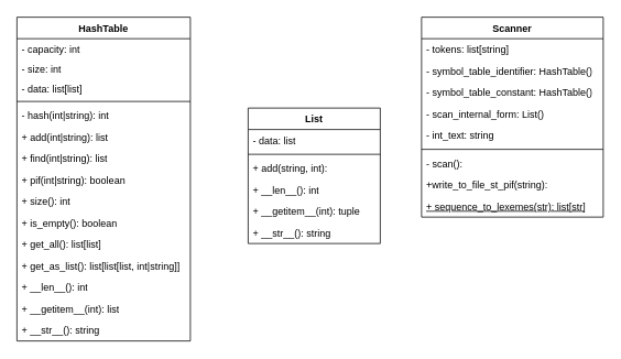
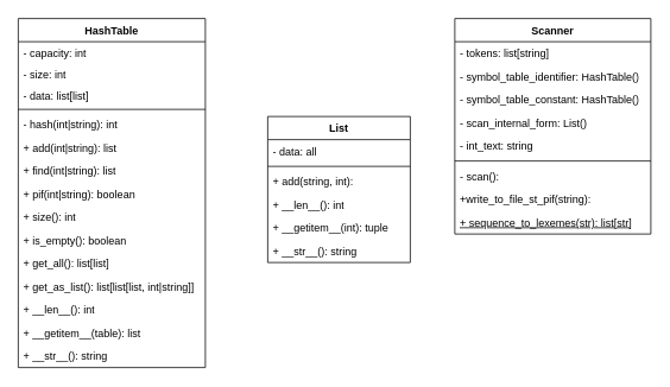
- <mxCell id="19" value="- data: list" style="text;strokeColor=none;fillColor=none;align=left;verticalAlign=top;spacingLeft=4;spacingRight=4;overflow=hidden;rotatable=0;points=[[0,0.5],[1,0.5]];portConstraint=eastwest;whiteSpace=wrap;html=1;" parent="18" vertex="1"><mxGeometry y="26" width="160" height="26" as="geometry" /></mxCell>
+ <mxCell id="19" value="- data: all" style="text;strokeColor=none;fillColor=none;align=left;verticalAlign=top;spacingLeft=4;spacingRight=4;overflow=hidden;rotatable=0;points=[[0,0.5],[1,0.5]];portConstraint=eastwest;whiteSpace=wrap;html=1;" parent="18" vertex="1"><mxGeometry y="26" width="160" height="26" as="geometry" /></mxCell>
- <mxCell id="16" value="+ __getitem__(int): list" style="text;strokeColor=none;fillColor=none;align=left;verticalAlign=top;spacingLeft=4;spacingRight=4;overflow=hidden;rotatable=0;points=[[0,0.5],[1,0.5]];portConstraint=eastwest;whiteSpace=wrap;html=1;" parent="2" vertex="1"><mxGeometry y="340" width="210" height="26" as="geometry" /></mxCell>
+ <mxCell id="16" value="+ __getitem__(table): list" style="text;strokeColor=none;fillColor=none;align=left;verticalAlign=top;spacingLeft=4;spacingRight=4;overflow=hidden;rotatable=0;points=[[0,0.5],[1,0.5]];portConstraint=eastwest;whiteSpace=wrap;html=1;" parent="2" vertex="1"><mxGeometry y="340" width="210" height="26" as="geometry" /></mxCell>
